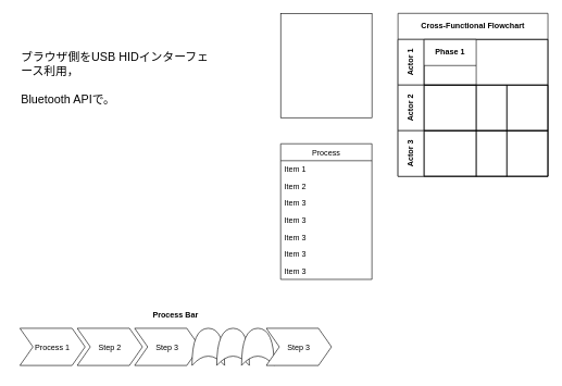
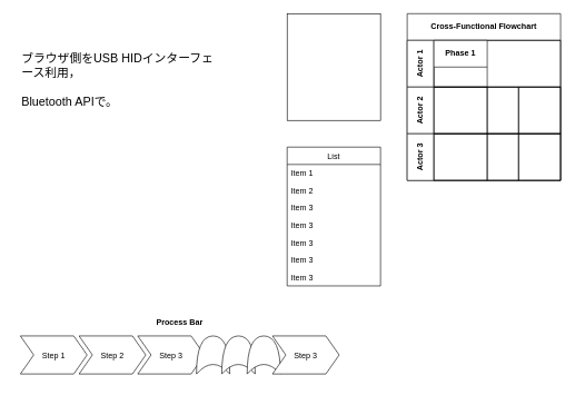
- <mxCell id="3" value="Process" style="swimlane;fontStyle=0;childLayout=stackLayout;horizontal=1;startSize=26;fillColor=none;horizontalStack=0;resizeParent=1;resizeParentMax=0;resizeLast=0;collapsible=1;marginBottom=0;" vertex="1" parent="1"><mxGeometry x="430" y="220" width="140" height="208" as="geometry" /></mxCell>
+ <mxCell id="3" value="List" style="swimlane;fontStyle=0;childLayout=stackLayout;horizontal=1;startSize=26;fillColor=none;horizontalStack=0;resizeParent=1;resizeParentMax=0;resizeLast=0;collapsible=1;marginBottom=0;" vertex="1" parent="1"><mxGeometry x="430" y="220" width="140" height="208" as="geometry" /></mxCell>
- <mxCell id="23" value="Process 1" style="shape=step;perimeter=stepPerimeter;fixedSize=1;points=[];" vertex="1" parent="22"><mxGeometry x="10" y="33" width="100" height="57" as="geometry" /></mxCell>
+ <mxCell id="23" value="Step 1" style="shape=step;perimeter=stepPerimeter;fixedSize=1;points=[];" vertex="1" parent="22"><mxGeometry x="10" y="33" width="100" height="57" as="geometry" /></mxCell>
